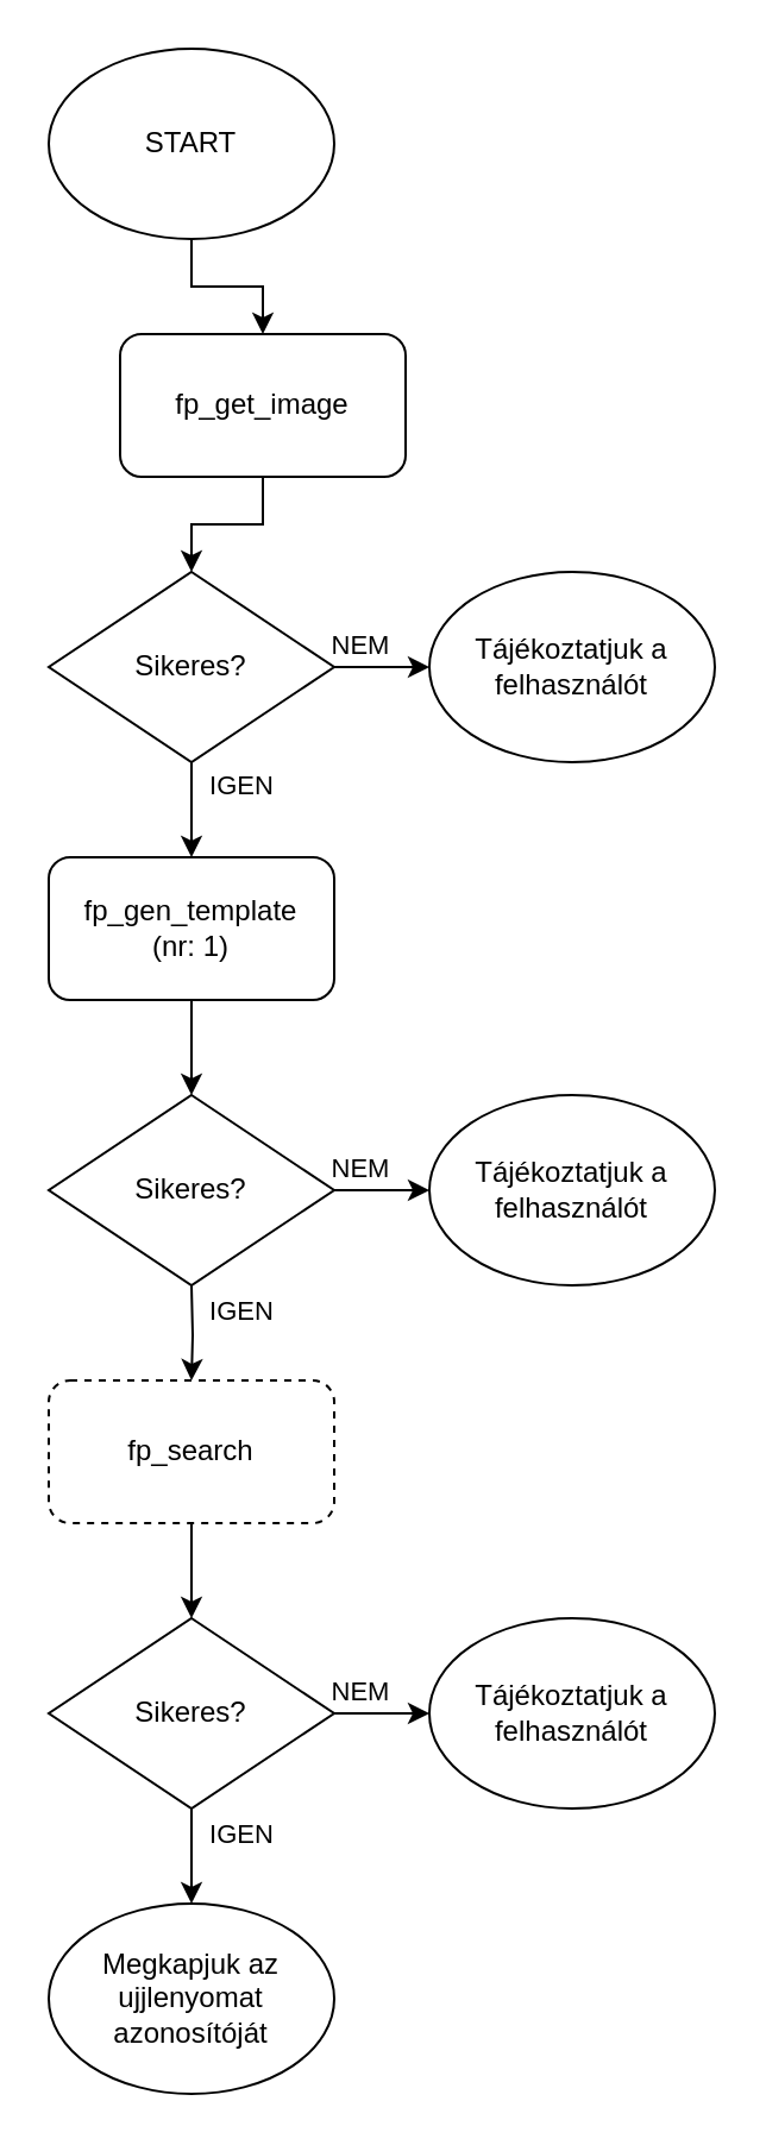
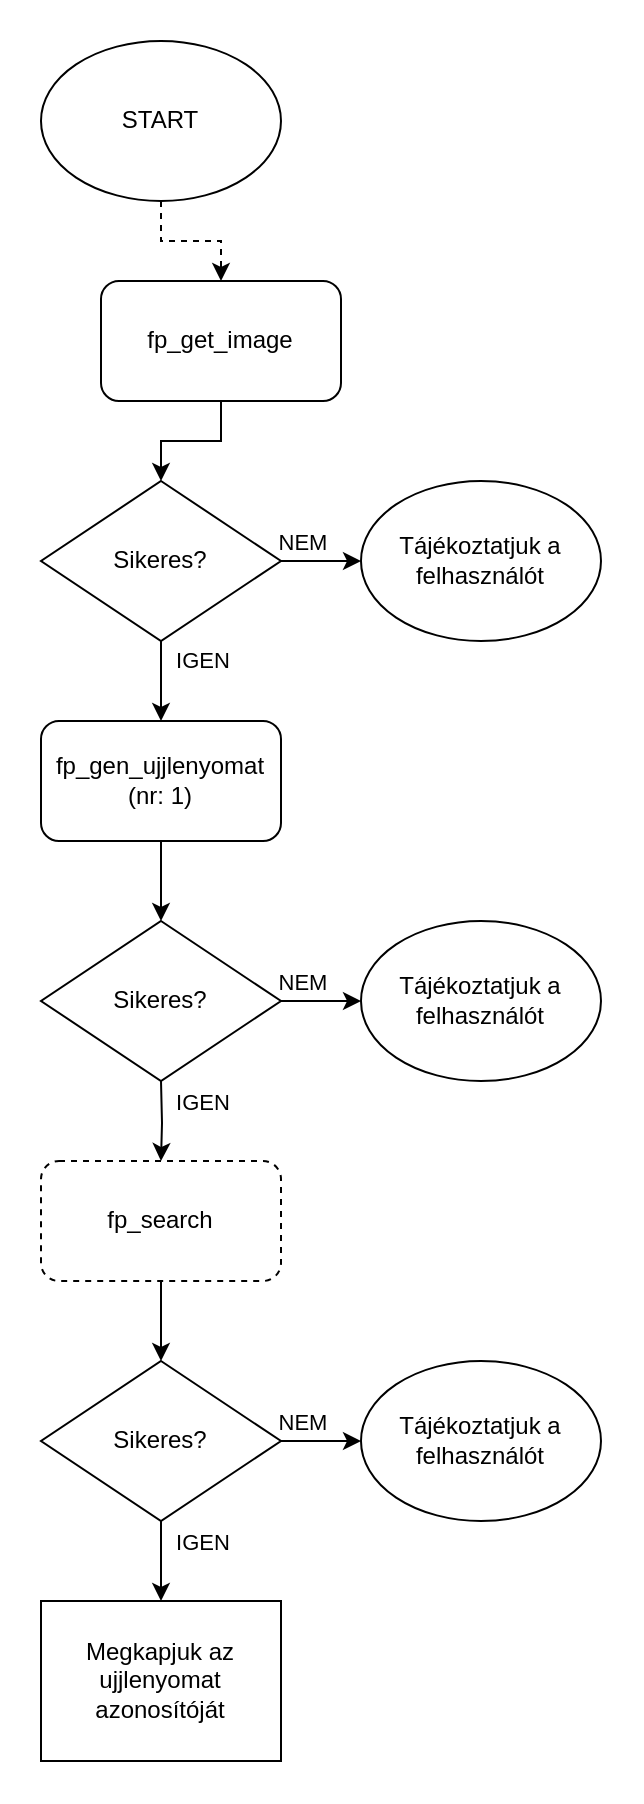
- <mxCell id="2" style="edgeStyle=orthogonalEdgeStyle;rounded=0;orthogonalLoop=1;jettySize=auto;html=1;exitX=0.5;exitY=1;exitDx=0;exitDy=0;" parent="1" source="3" target="5" edge="1"><mxGeometry relative="1" as="geometry" /></mxCell>
+ <mxCell id="2" style="edgeStyle=orthogonalEdgeStyle;rounded=0;orthogonalLoop=1;jettySize=auto;html=1;exitX=0.5;exitY=1;exitDx=0;exitDy=0;dashed=1;" parent="1" source="3" target="5" edge="1"><mxGeometry relative="1" as="geometry" /></mxCell>
- <mxCell id="13" value="fp_gen_template&lt;br&gt;(nr: 1)" style="rounded=1;whiteSpace=wrap;html=1;" parent="1" vertex="1"><mxGeometry x="20" y="360" width="120" height="60" as="geometry" /></mxCell>
+ <mxCell id="13" value="fp_gen_ujjlenyomat&lt;br&gt;(nr: 1)" style="rounded=1;whiteSpace=wrap;html=1;" parent="1" vertex="1"><mxGeometry x="20" y="360" width="120" height="60" as="geometry" /></mxCell>
- <mxCell id="28" value="Megkapjuk az ujjlenyomat azonosítóját" style="ellipse;whiteSpace=wrap;html=1;" vertex="1" parent="1"><mxGeometry x="20" y="800" width="120" height="80" as="geometry" /></mxCell>
+ <mxCell id="28" value="Megkapjuk az ujjlenyomat azonosítóját" style="whiteSpace=wrap;html=1;rounded=0;" vertex="1" parent="1"><mxGeometry x="20" y="800" width="120" height="80" as="geometry" /></mxCell>
